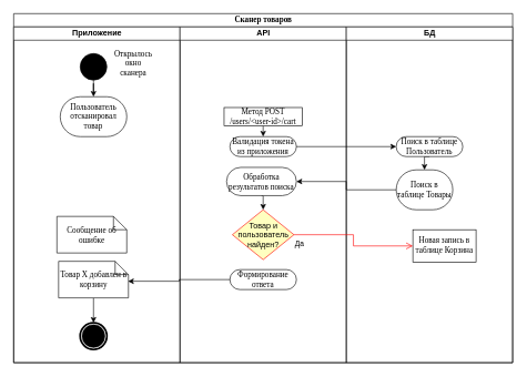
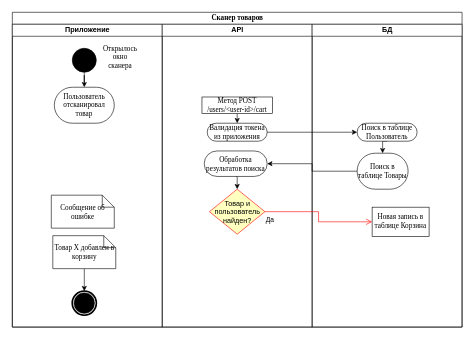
- <mxCell id="19" value="Формирование ответа" style="rounded=1;whiteSpace=wrap;html=1;shadow=0;comic=0;labelBackgroundColor=none;strokeWidth=1;fontFamily=Verdana;fontSize=12;align=center;arcSize=50;" parent="12" vertex="1"><mxGeometry x="75" y="365" width="100" height="30" as="geometry" /></mxCell>
- <mxCell id="28" style="edgeStyle=orthogonalEdgeStyle;rounded=0;orthogonalLoop=1;jettySize=auto;html=1;exitX=0;exitY=0.5;exitDx=0;exitDy=0;entryX=0.995;entryY=0.545;entryDx=0;entryDy=0;entryPerimeter=0;" parent="2" source="19" target="10" edge="1"><mxGeometry relative="1" as="geometry" /></mxCell>
